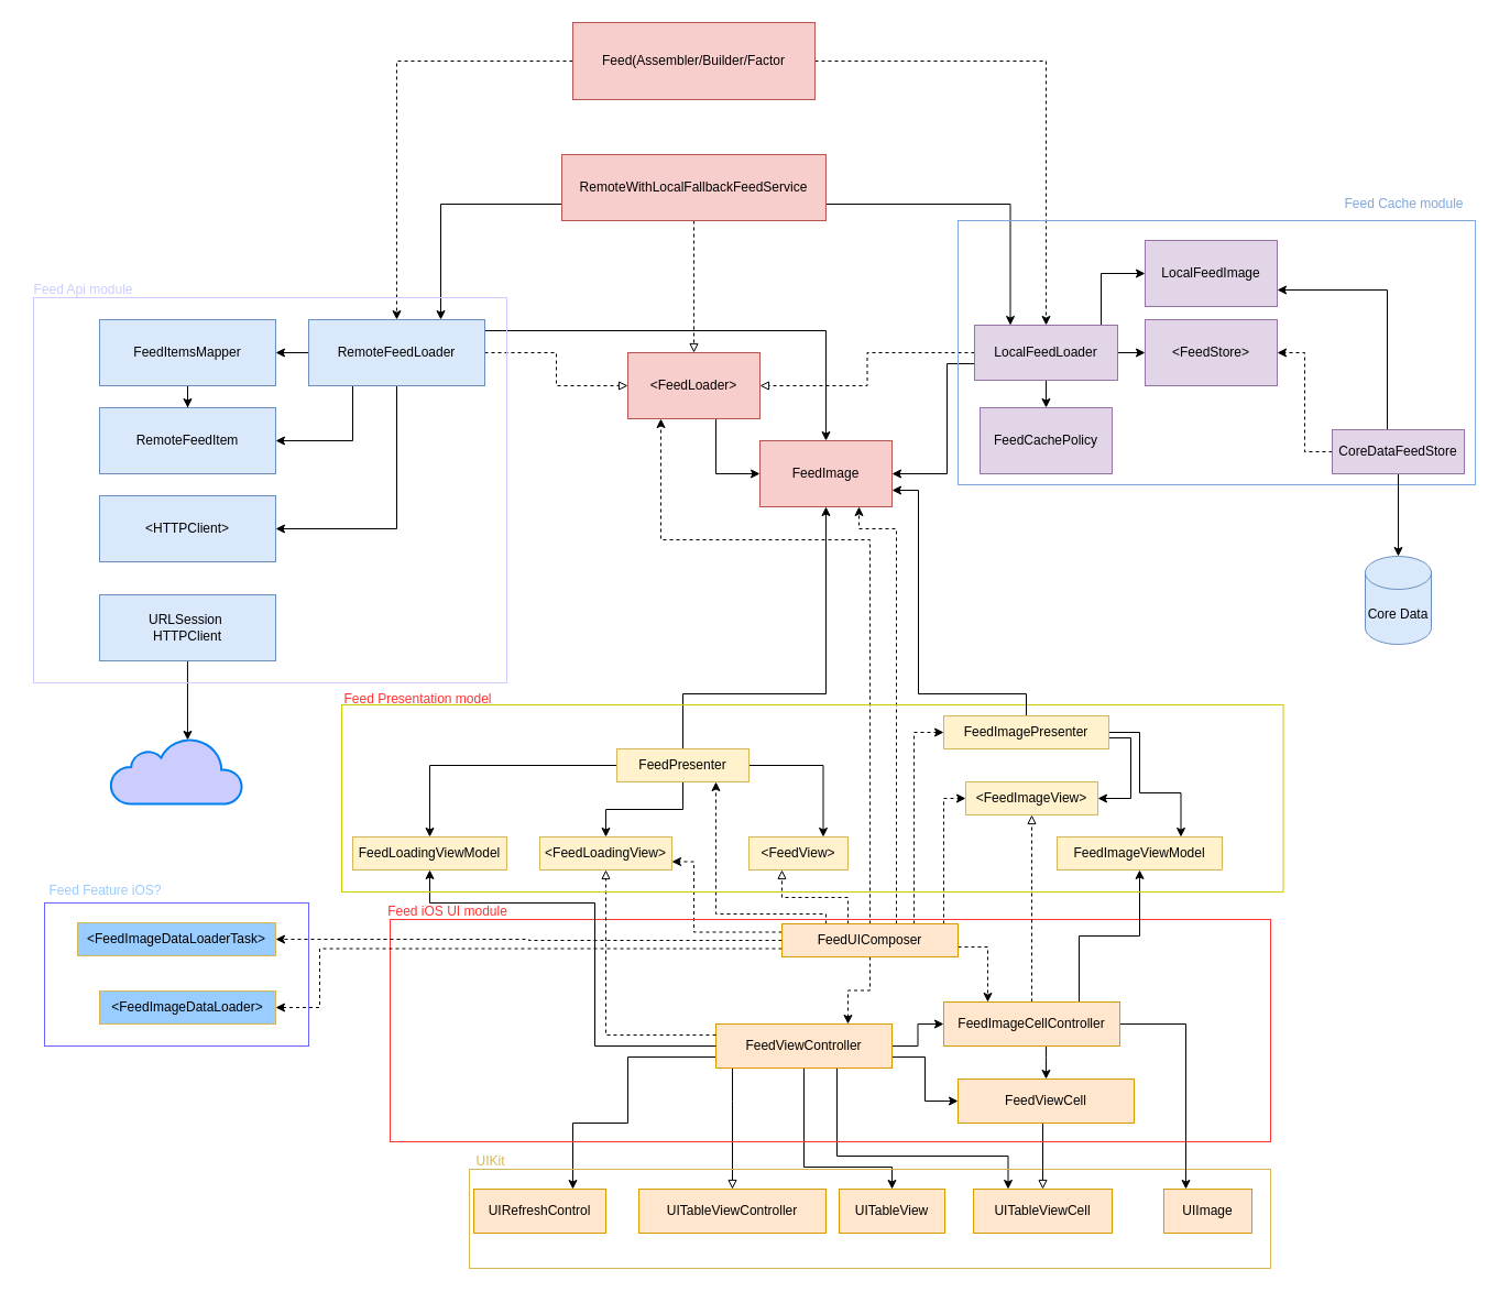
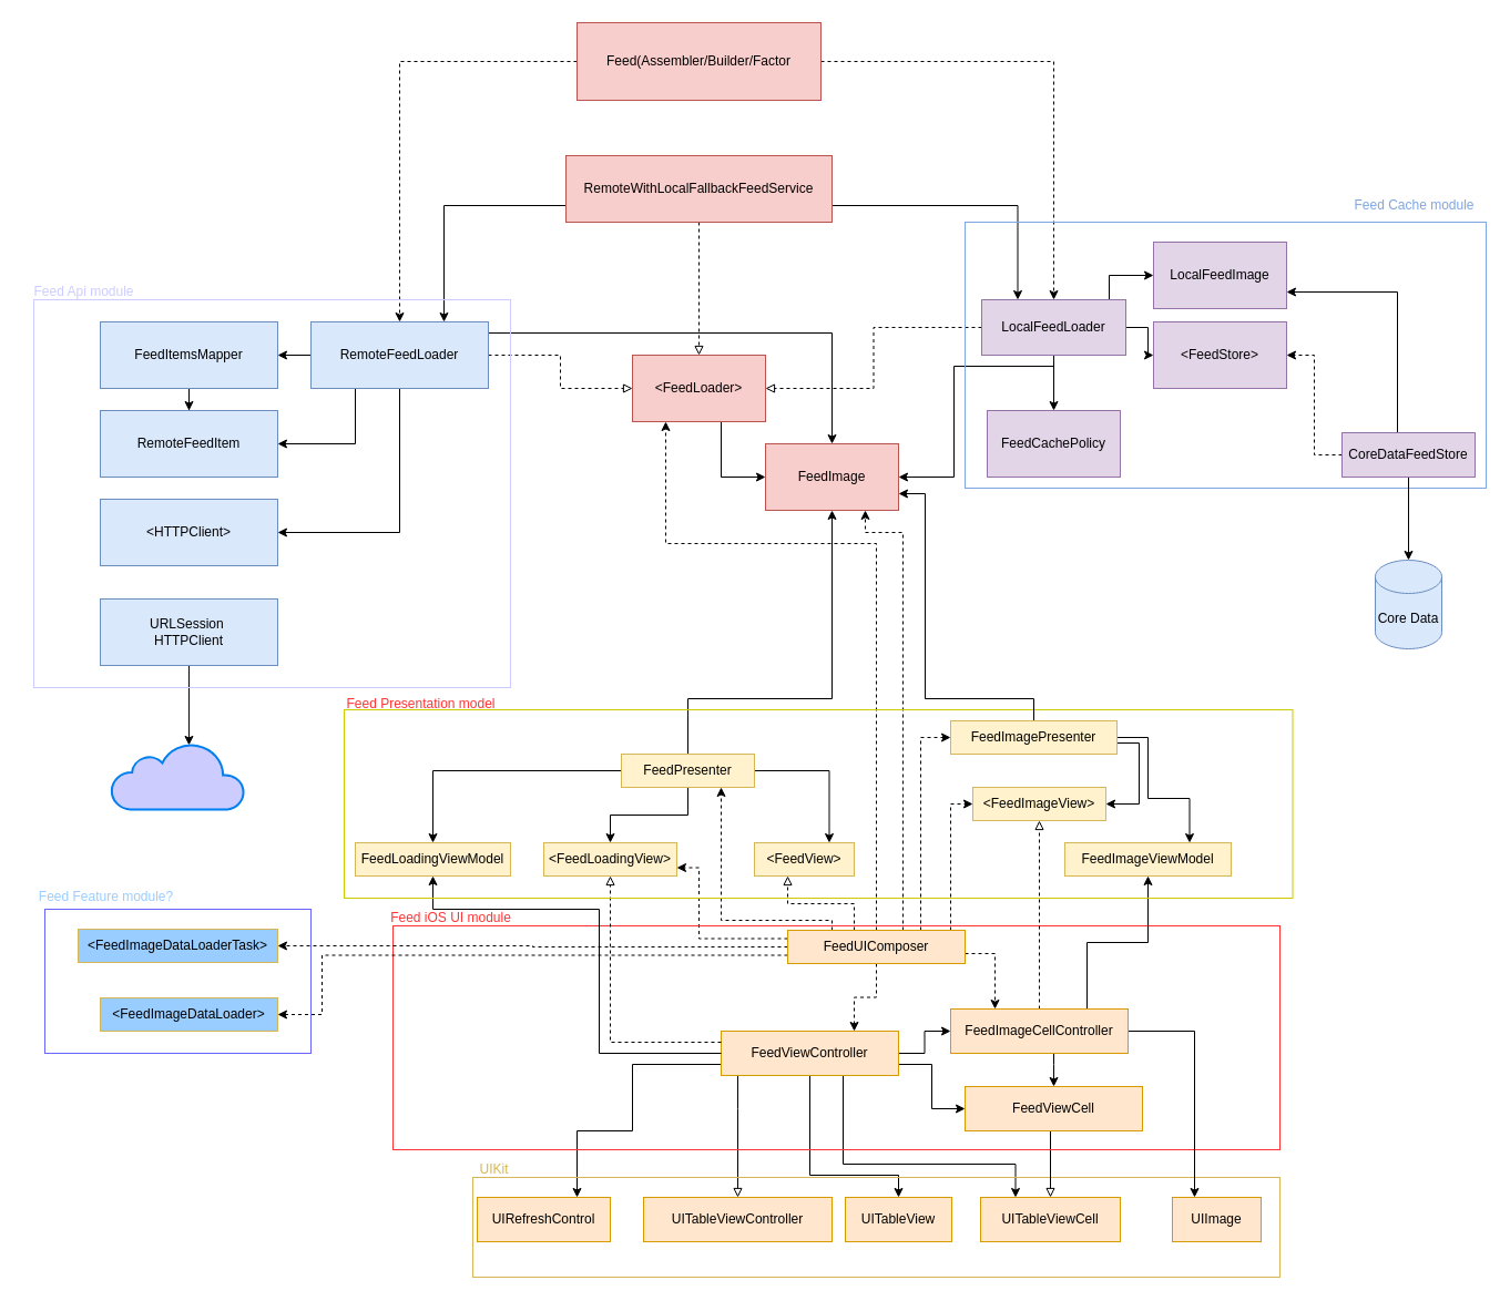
- <mxCell id="22" value="LocalFeedLoader" style="rounded=0;whiteSpace=wrap;html=1;fillColor=#e1d5e7;strokeColor=#9673a6;" parent="1" vertex="1"><mxGeometry x="885" y="295" width="130" height="50" as="geometry" /></mxCell>
+ <mxCell id="22" value="LocalFeedLoader" style="rounded=0;whiteSpace=wrap;html=1;fillColor=#e1d5e7;strokeColor=#9673a6;" parent="1" vertex="1"><mxGeometry x="885" y="270" width="130" height="50" as="geometry" /></mxCell>
- <mxCell id="100" value="&lt;font color=&quot;#99ccff&quot;&gt;Feed Feature iOS?&lt;/font&gt;" style="text;html=1;align=center;verticalAlign=middle;resizable=0;points=[];autosize=1;strokeColor=none;fillColor=none;fontColor=#FF3333;" parent="1" vertex="1"><mxGeometry x="25" y="794" width="140" height="30" as="geometry" /></mxCell>
+ <mxCell id="100" value="&lt;font color=&quot;#99ccff&quot;&gt;Feed Feature module?&lt;/font&gt;" style="text;html=1;align=center;verticalAlign=middle;resizable=0;points=[];autosize=1;strokeColor=none;fillColor=none;fontColor=#FF3333;" parent="1" vertex="1"><mxGeometry x="25" y="794" width="140" height="30" as="geometry" /></mxCell>
